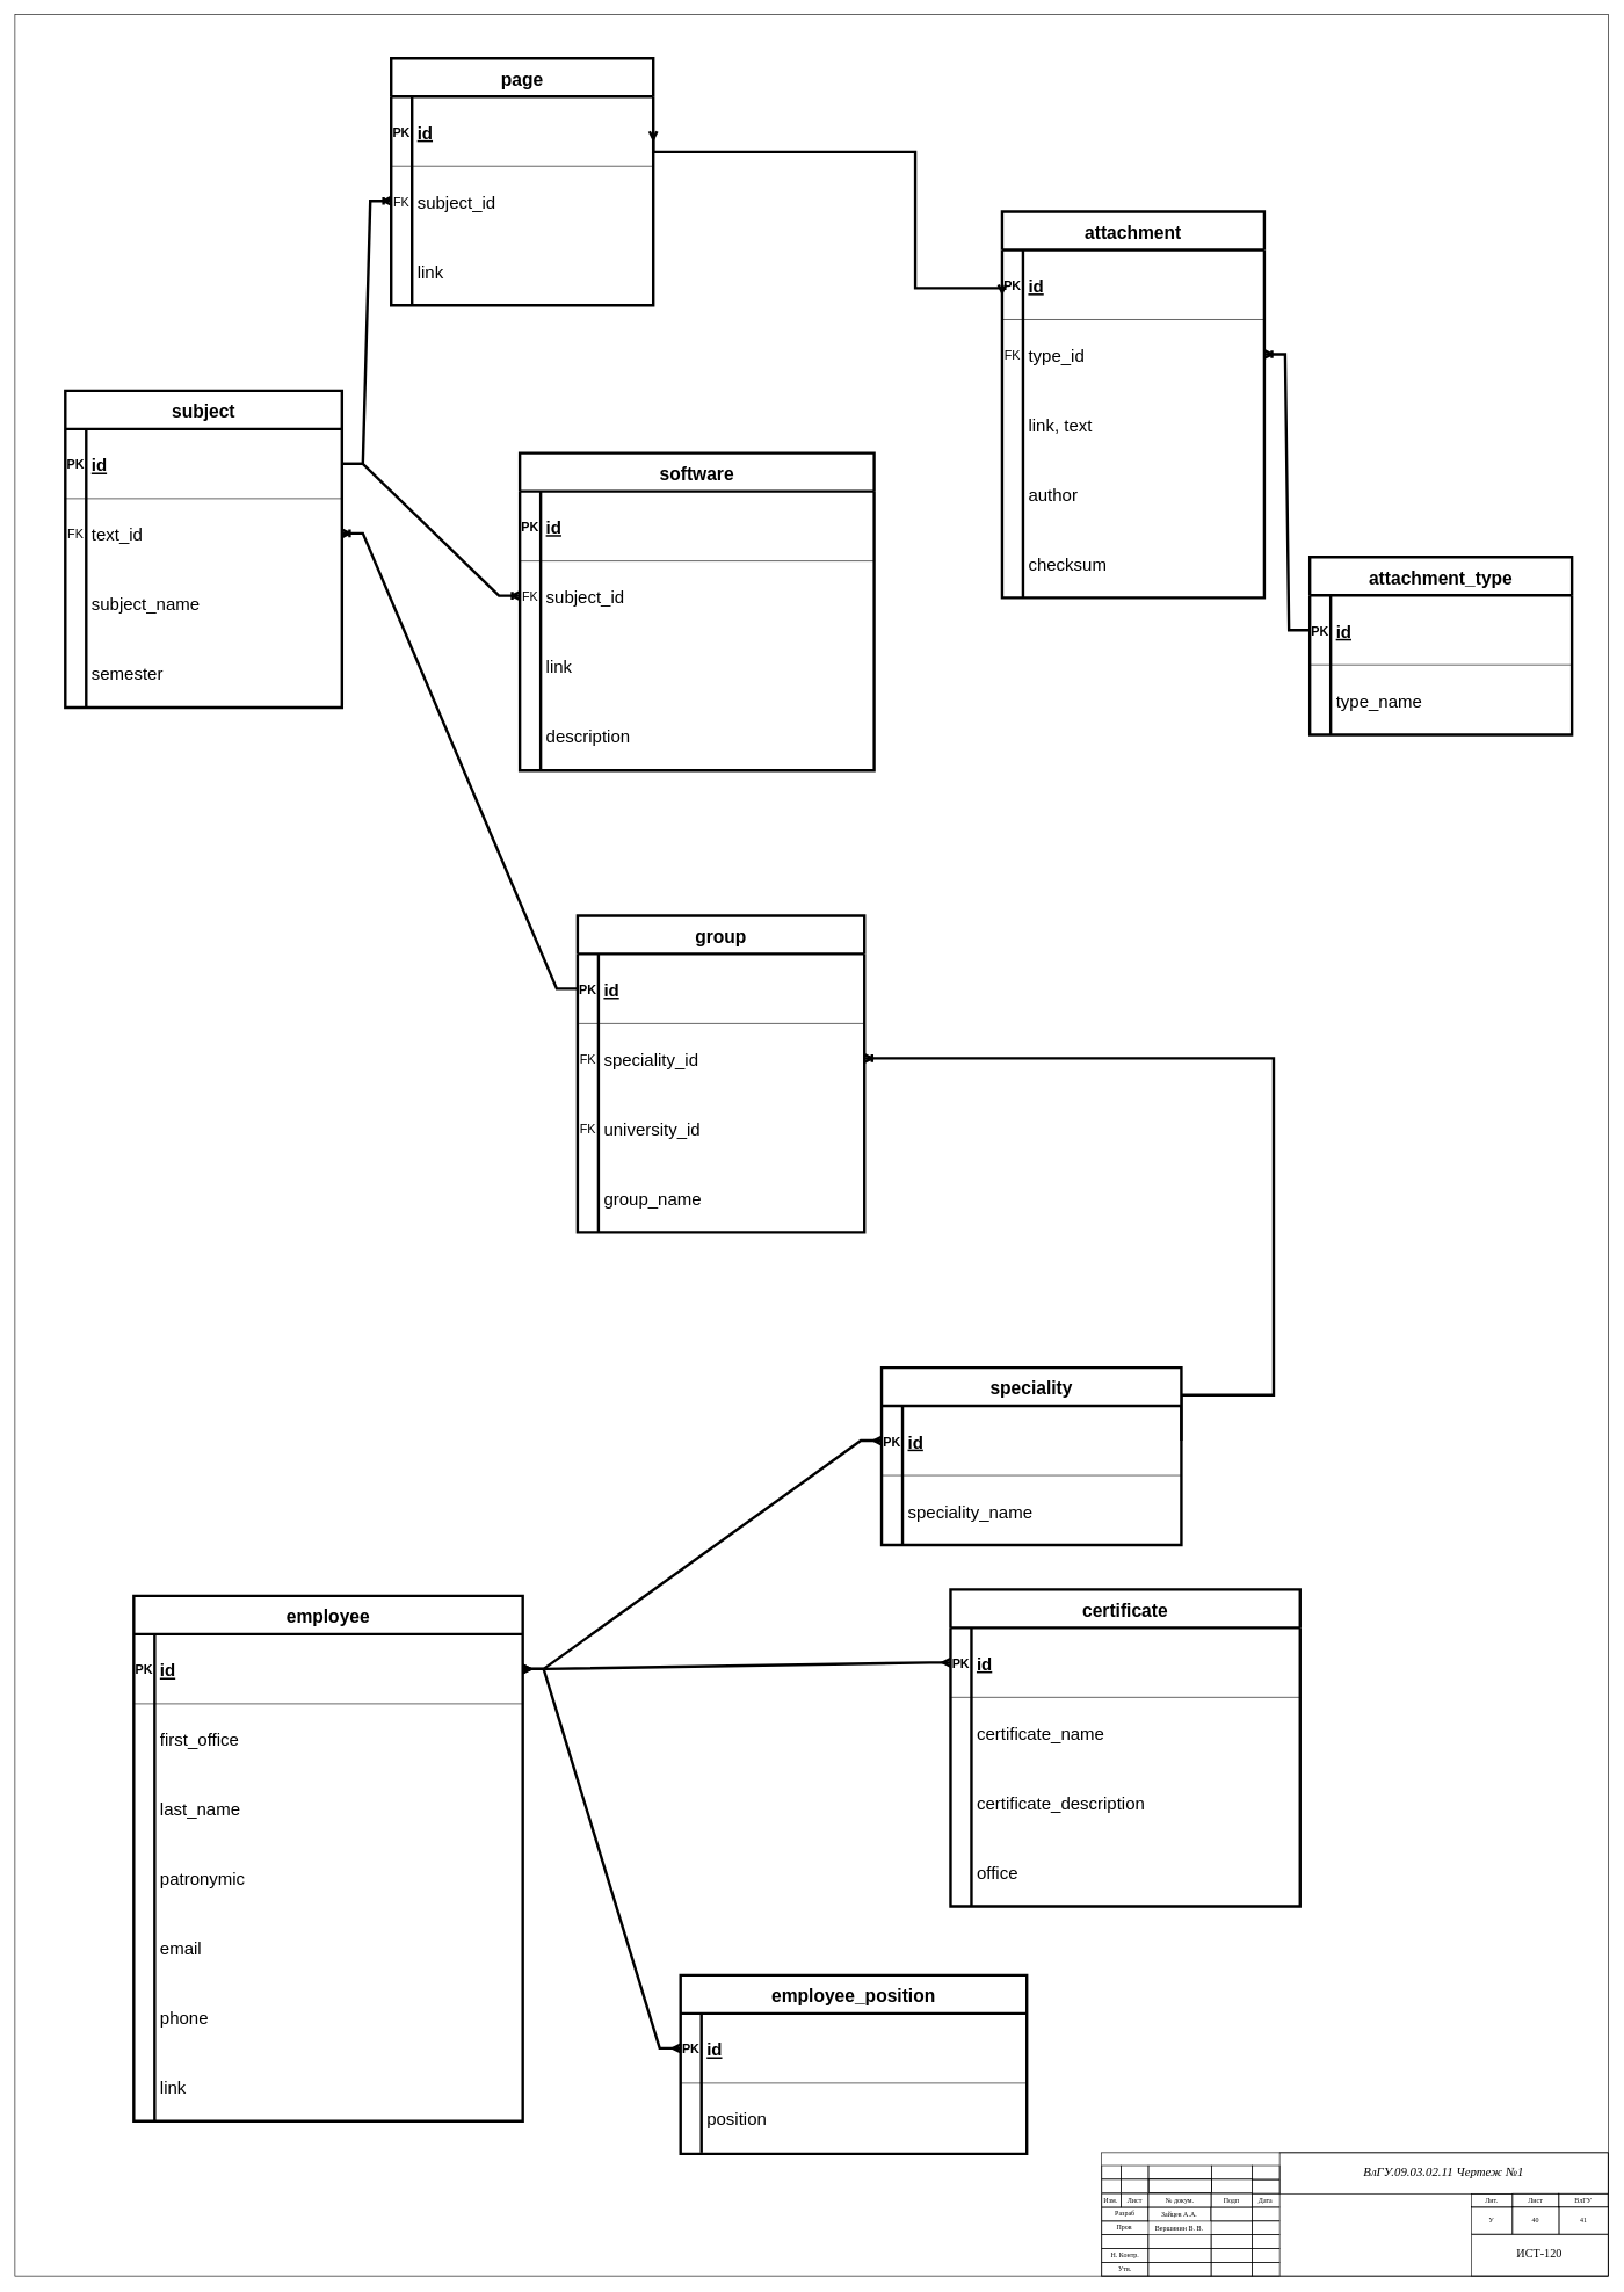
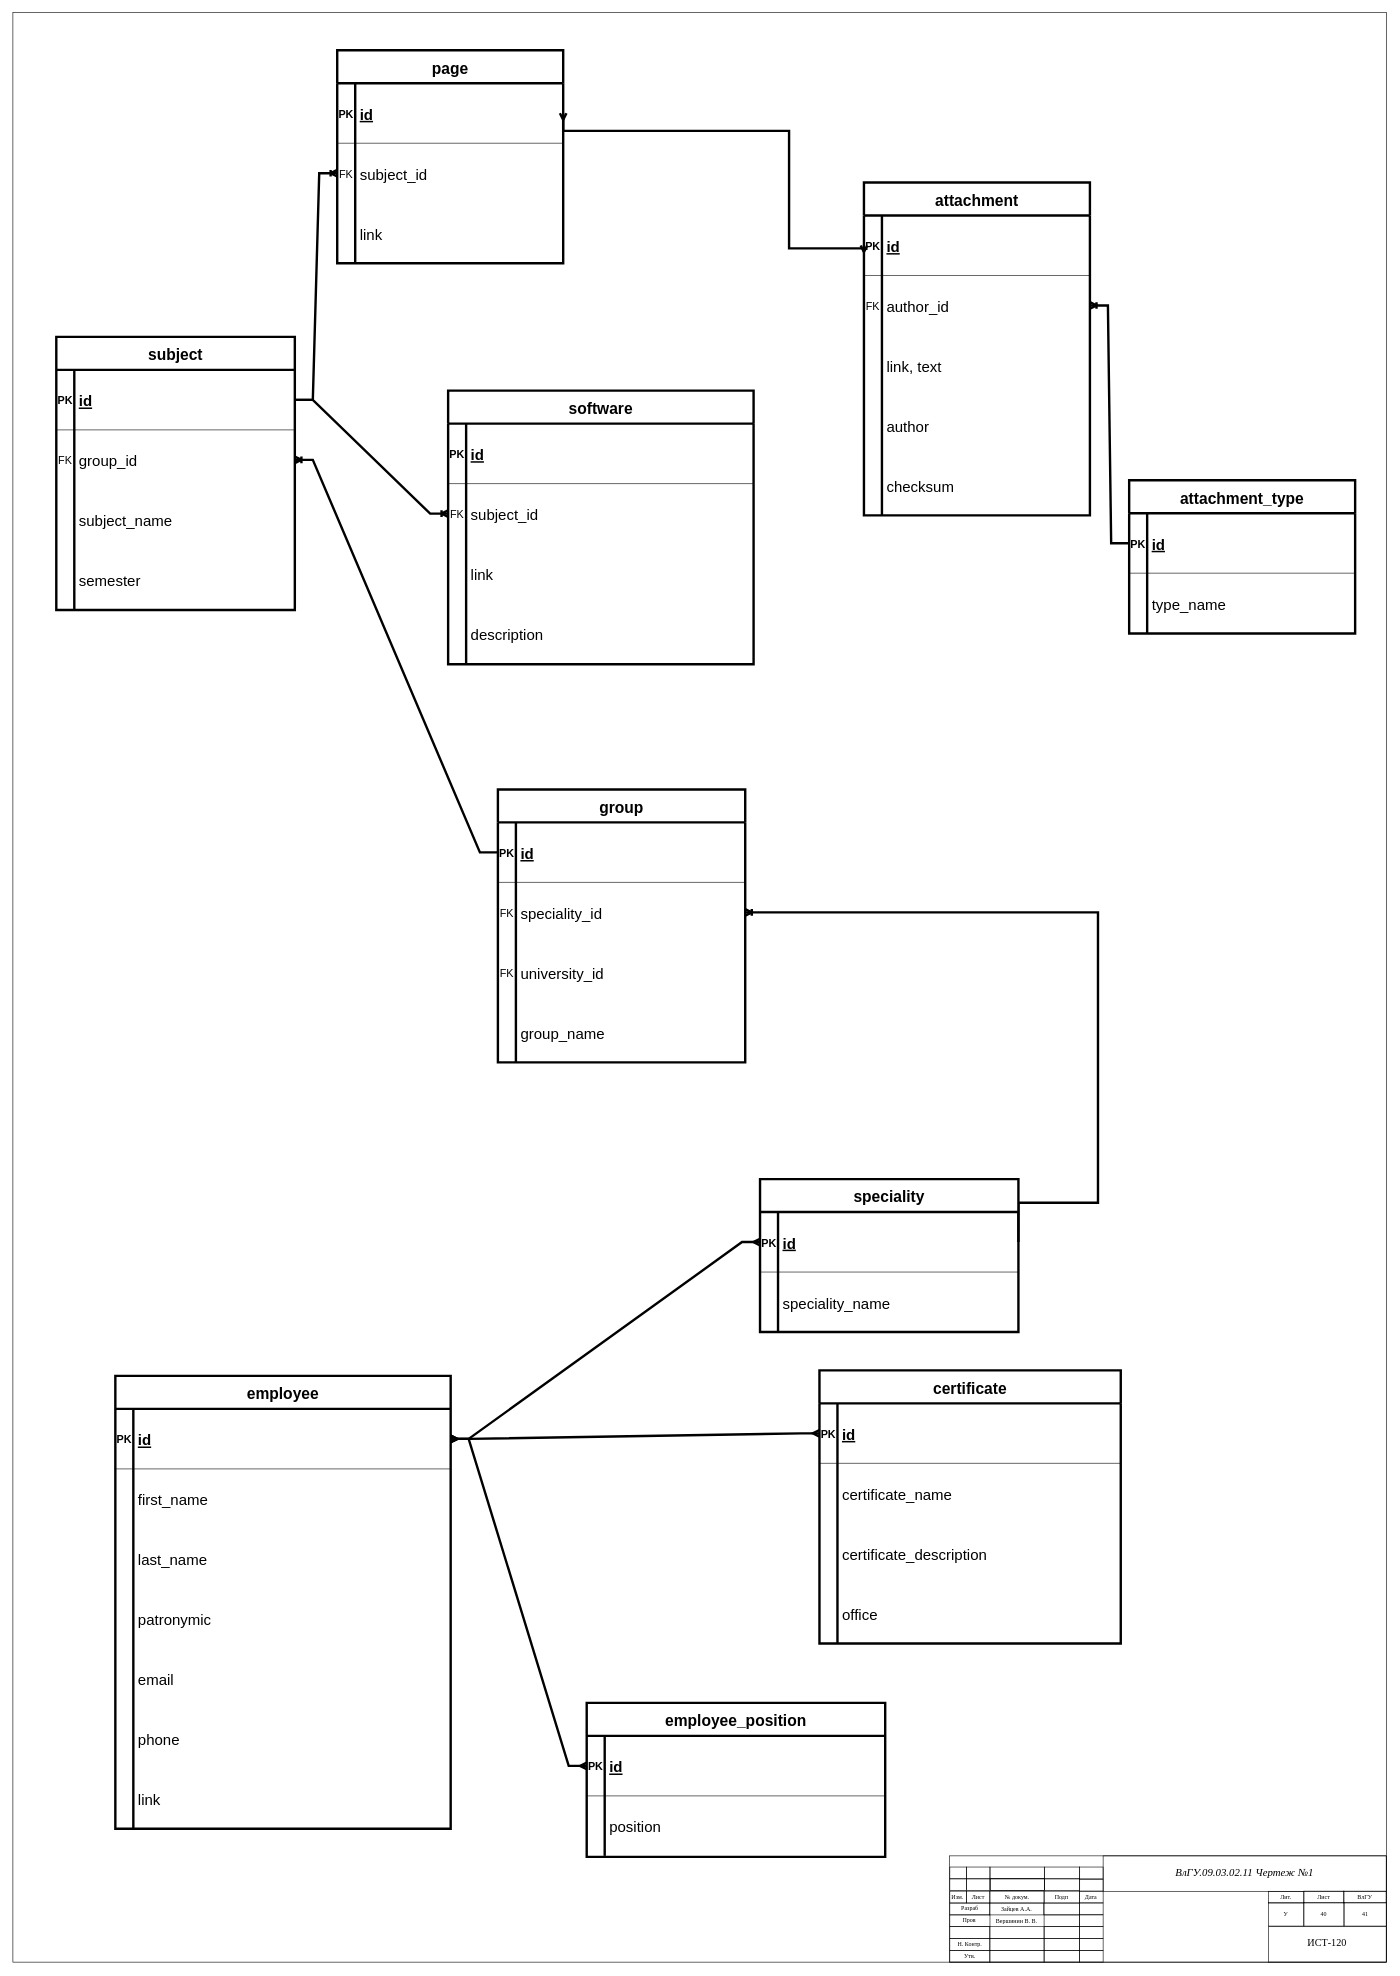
- <mxCell id="155" value="type_id" style="shape=partialRectangle;connectable=0;fillColor=none;top=0;left=0;bottom=0;right=0;align=left;spacingLeft=6;overflow=hidden;fontSize=25;" parent="153" vertex="1"><mxGeometry x="30" width="346.73" height="100" as="geometry"><mxRectangle width="346.73" height="100" as="alternateBounds" /></mxGeometry></mxCell>
+ <mxCell id="155" value="author_id" style="shape=partialRectangle;connectable=0;fillColor=none;top=0;left=0;bottom=0;right=0;align=left;spacingLeft=6;overflow=hidden;fontSize=25;" parent="153" vertex="1"><mxGeometry x="30" width="346.73" height="100" as="geometry"><mxRectangle width="346.73" height="100" as="alternateBounds" /></mxGeometry></mxCell>
- <mxCell id="96" value="text_id" style="shape=partialRectangle;connectable=0;fillColor=none;top=0;left=0;bottom=0;right=0;align=left;spacingLeft=6;fontStyle=0;overflow=hidden;fontSize=25;" parent="94" vertex="1"><mxGeometry x="30" width="367.66" height="100" as="geometry"><mxRectangle width="367.66" height="100" as="alternateBounds" /></mxGeometry></mxCell>
+ <mxCell id="96" value="group_id" style="shape=partialRectangle;connectable=0;fillColor=none;top=0;left=0;bottom=0;right=0;align=left;spacingLeft=6;fontStyle=0;overflow=hidden;fontSize=25;" parent="94" vertex="1"><mxGeometry x="30" width="367.66" height="100" as="geometry"><mxRectangle width="367.66" height="100" as="alternateBounds" /></mxGeometry></mxCell>
- <mxCell id="174" value="first_office" style="shape=partialRectangle;connectable=0;fillColor=none;top=0;left=0;bottom=0;right=0;align=left;spacingLeft=6;overflow=hidden;fontSize=25;" parent="172" vertex="1"><mxGeometry x="30" width="529.05" height="100" as="geometry"><mxRectangle width="529.05" height="100" as="alternateBounds" /></mxGeometry></mxCell>
+ <mxCell id="174" value="first_name" style="shape=partialRectangle;connectable=0;fillColor=none;top=0;left=0;bottom=0;right=0;align=left;spacingLeft=6;overflow=hidden;fontSize=25;" parent="172" vertex="1"><mxGeometry x="30" width="529.05" height="100" as="geometry"><mxRectangle width="529.05" height="100" as="alternateBounds" /></mxGeometry></mxCell>
